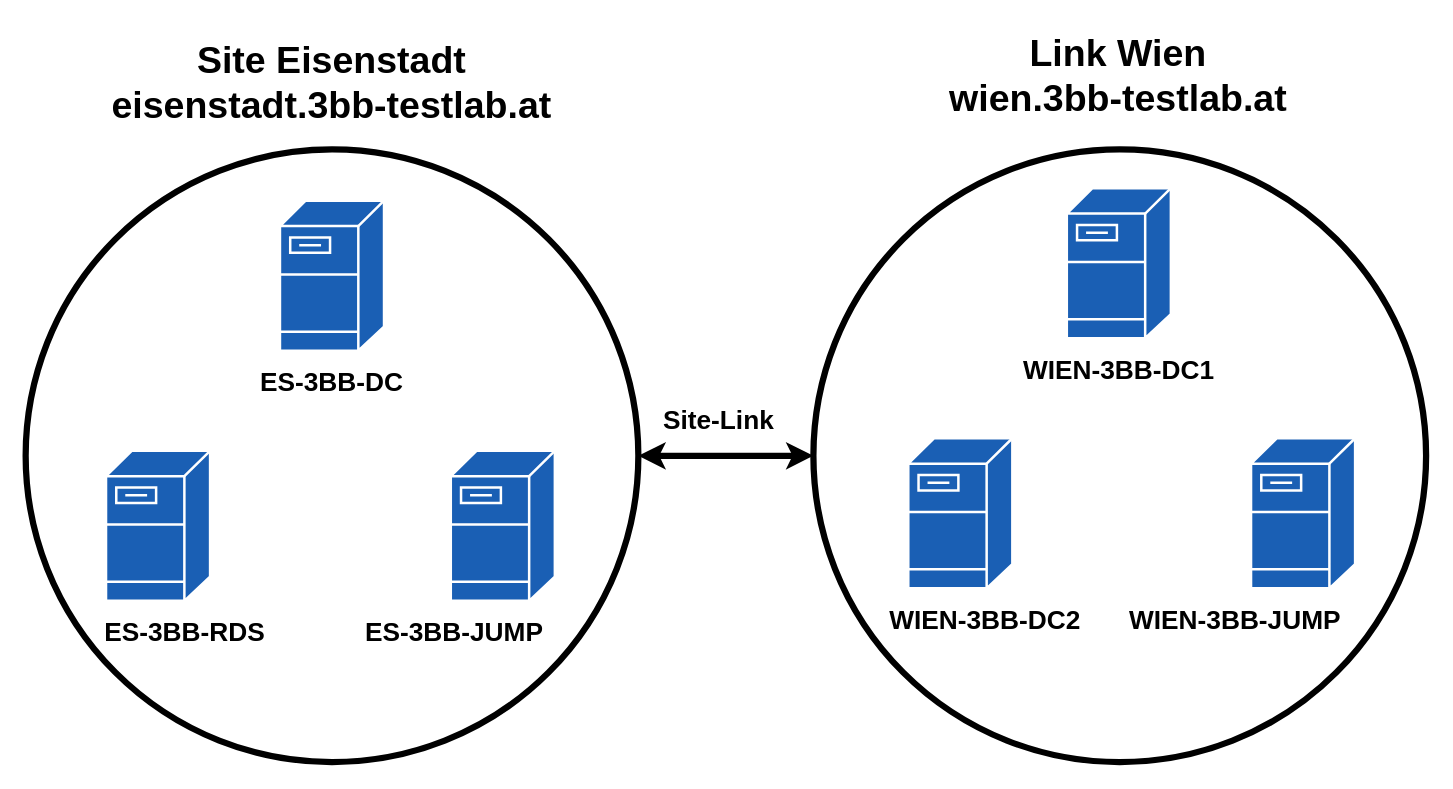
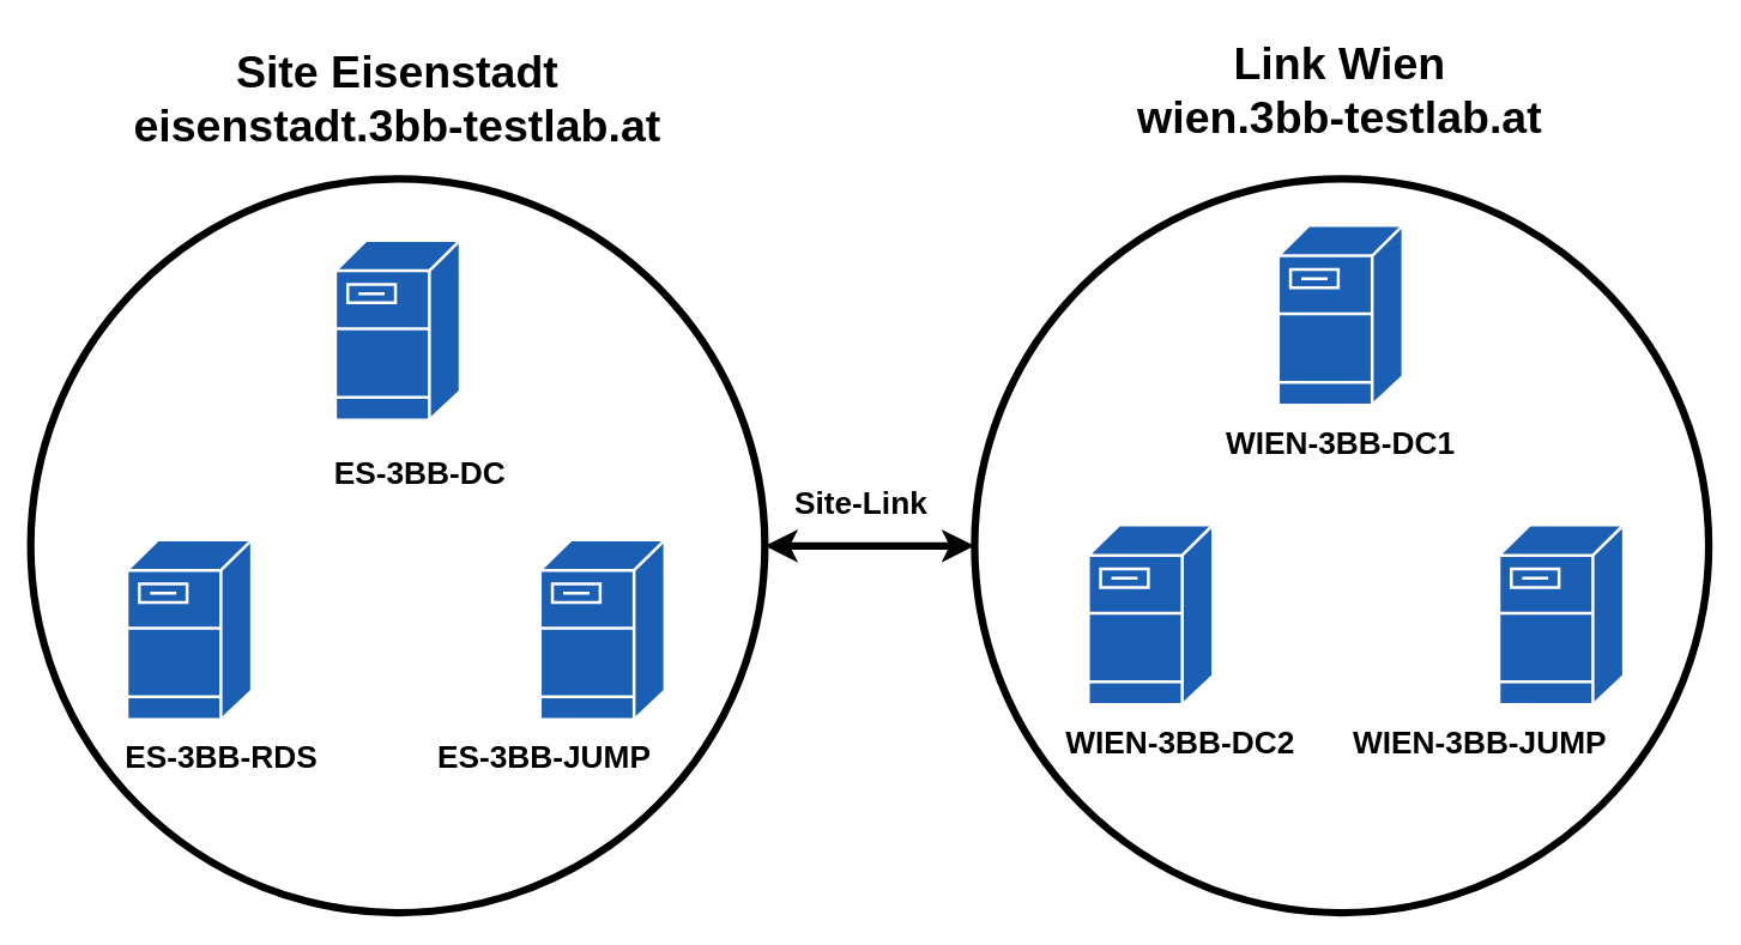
- <mxCell id="9" value="&lt;b&gt;&lt;font style=&quot;font-size: 21px;&quot;&gt;ES-3BB-DC&lt;/font&gt;&lt;/b&gt;" style="text;html=1;align=center;verticalAlign=middle;whiteSpace=wrap;rounded=0;" vertex="1" parent="1"><mxGeometry x="195" y="290" width="140" height="30" as="geometry" /></mxCell>
+ <mxCell id="9" value="&lt;b&gt;&lt;font style=&quot;font-size: 21px;&quot;&gt;ES-3BB-DC&lt;/font&gt;&lt;/b&gt;" style="text;html=1;align=center;verticalAlign=middle;whiteSpace=wrap;rounded=0;" vertex="1" parent="1"><mxGeometry x="210" y="300" width="140" height="30" as="geometry" /></mxCell>
